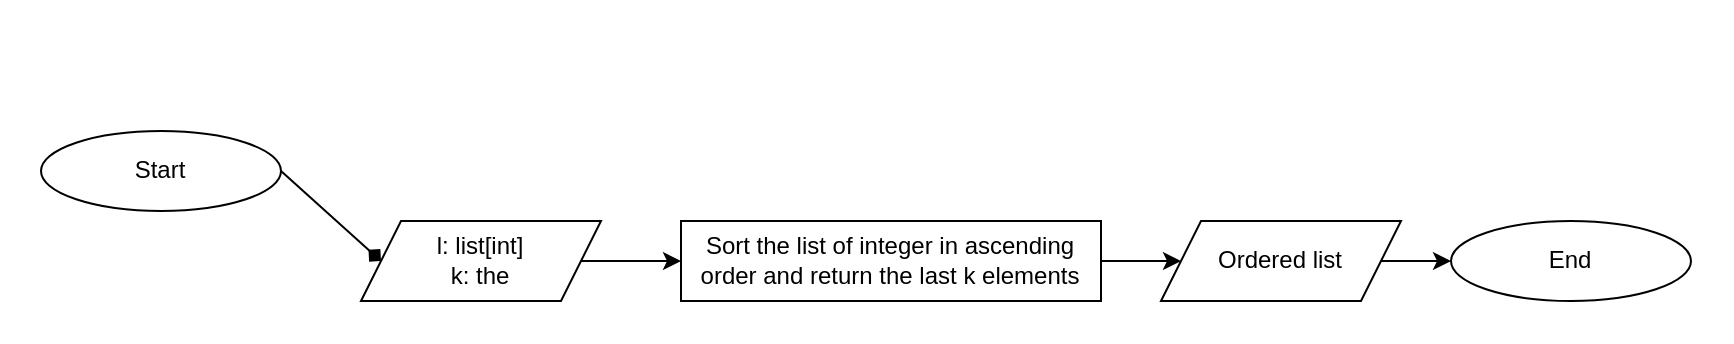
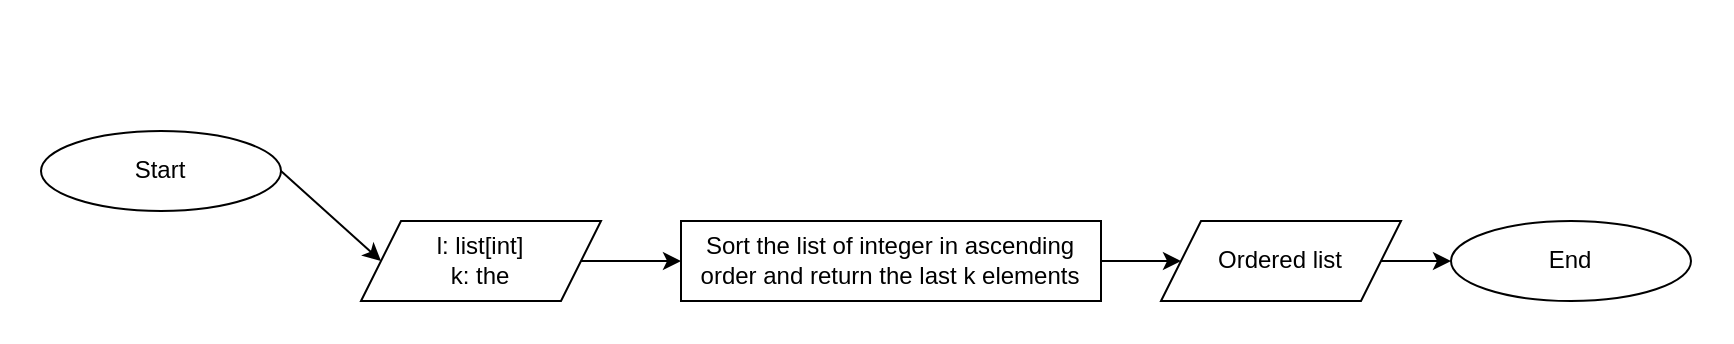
- <mxCell id="5" value="" style="endArrow=diamond;html=1;rounded=0;exitX=1;exitY=0.5;exitDx=0;exitDy=0;entryX=0;entryY=0.5;entryDx=0;entryDy=0;" edge="1" parent="1" source="3" target="4"><mxGeometry width="50" height="50" relative="1" as="geometry"><mxPoint x="190" y="230" as="sourcePoint" /><mxPoint x="240" y="180" as="targetPoint" /></mxGeometry></mxCell>
+ <mxCell id="5" value="" style="endArrow=classic;html=1;rounded=0;exitX=1;exitY=0.5;exitDx=0;exitDy=0;entryX=0;entryY=0.5;entryDx=0;entryDy=0;" edge="1" parent="1" source="3" target="4"><mxGeometry width="50" height="50" relative="1" as="geometry"><mxPoint x="190" y="230" as="sourcePoint" /><mxPoint x="240" y="180" as="targetPoint" /></mxGeometry></mxCell>
